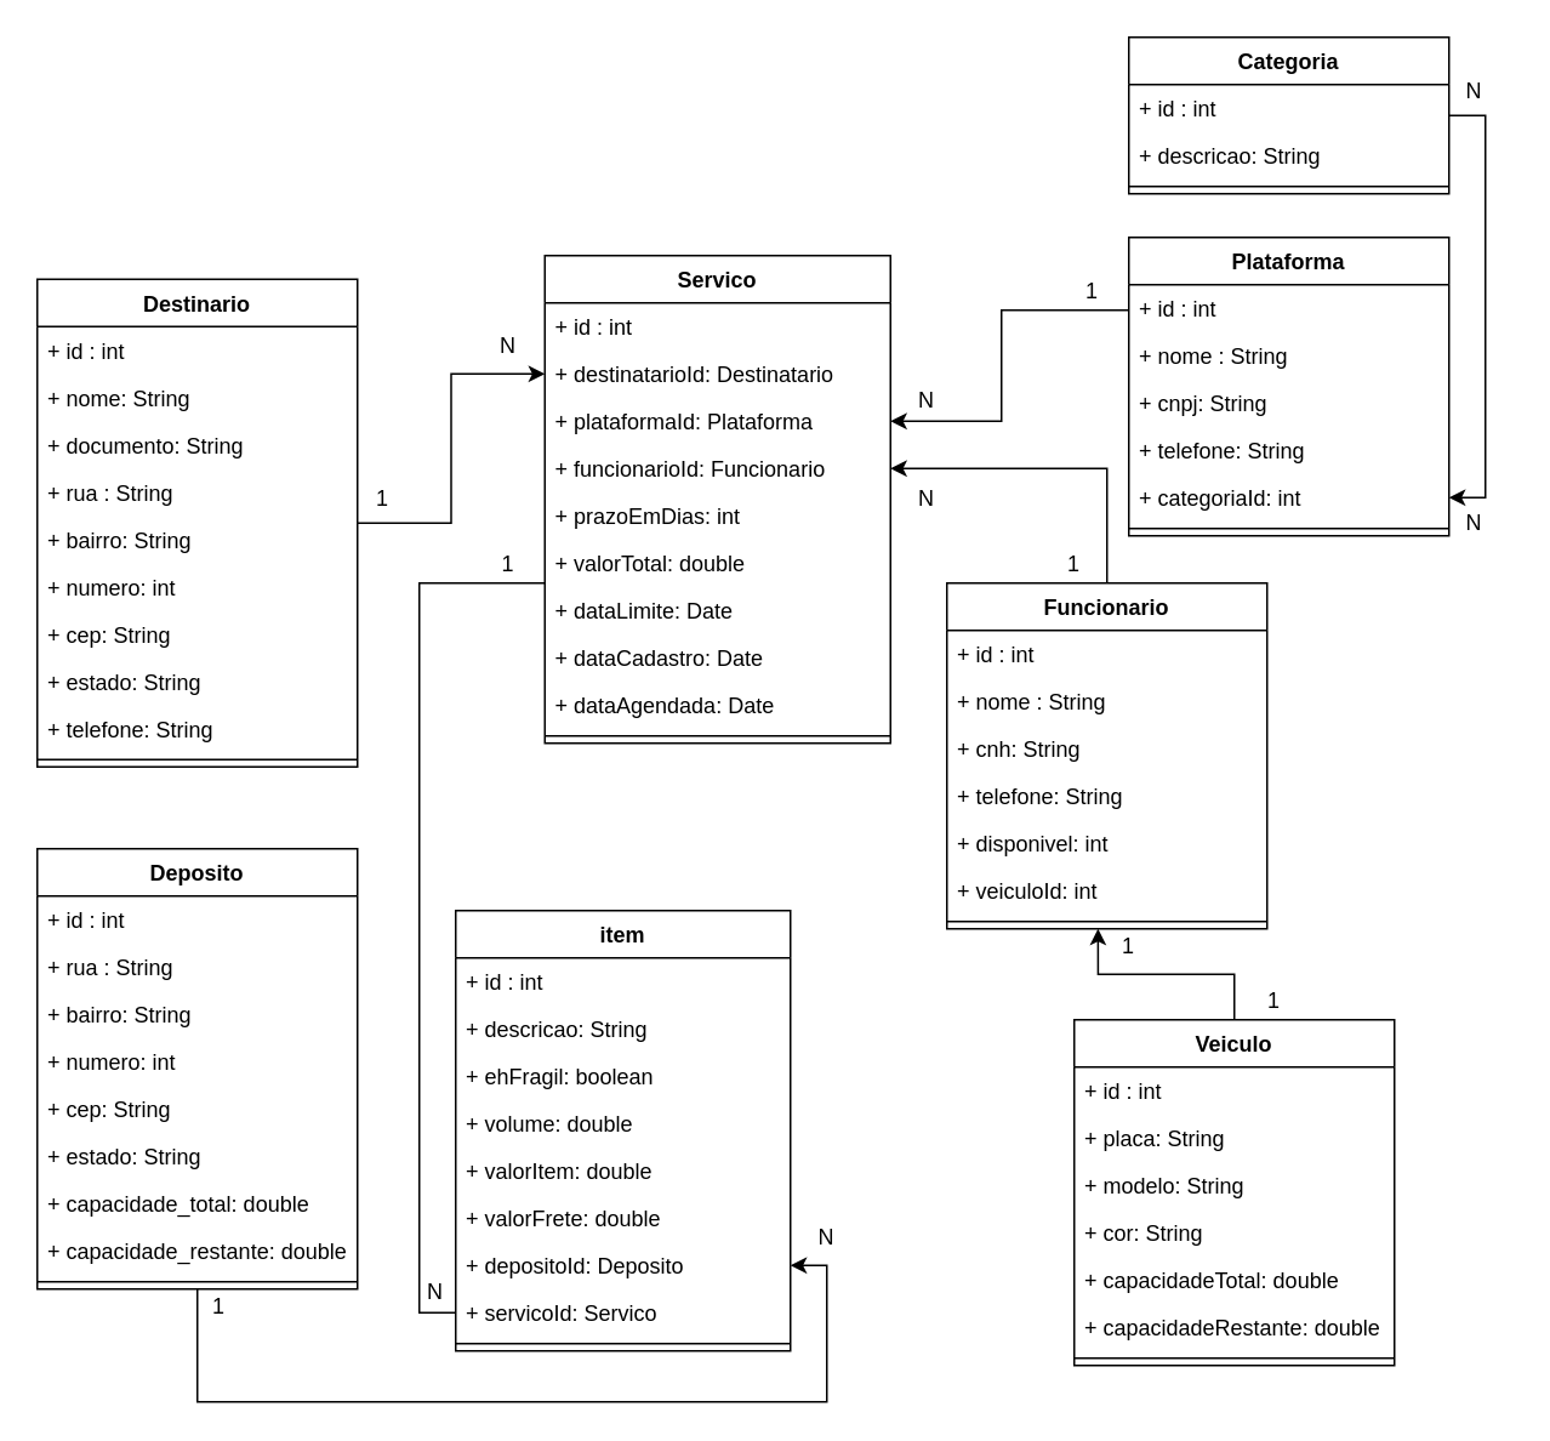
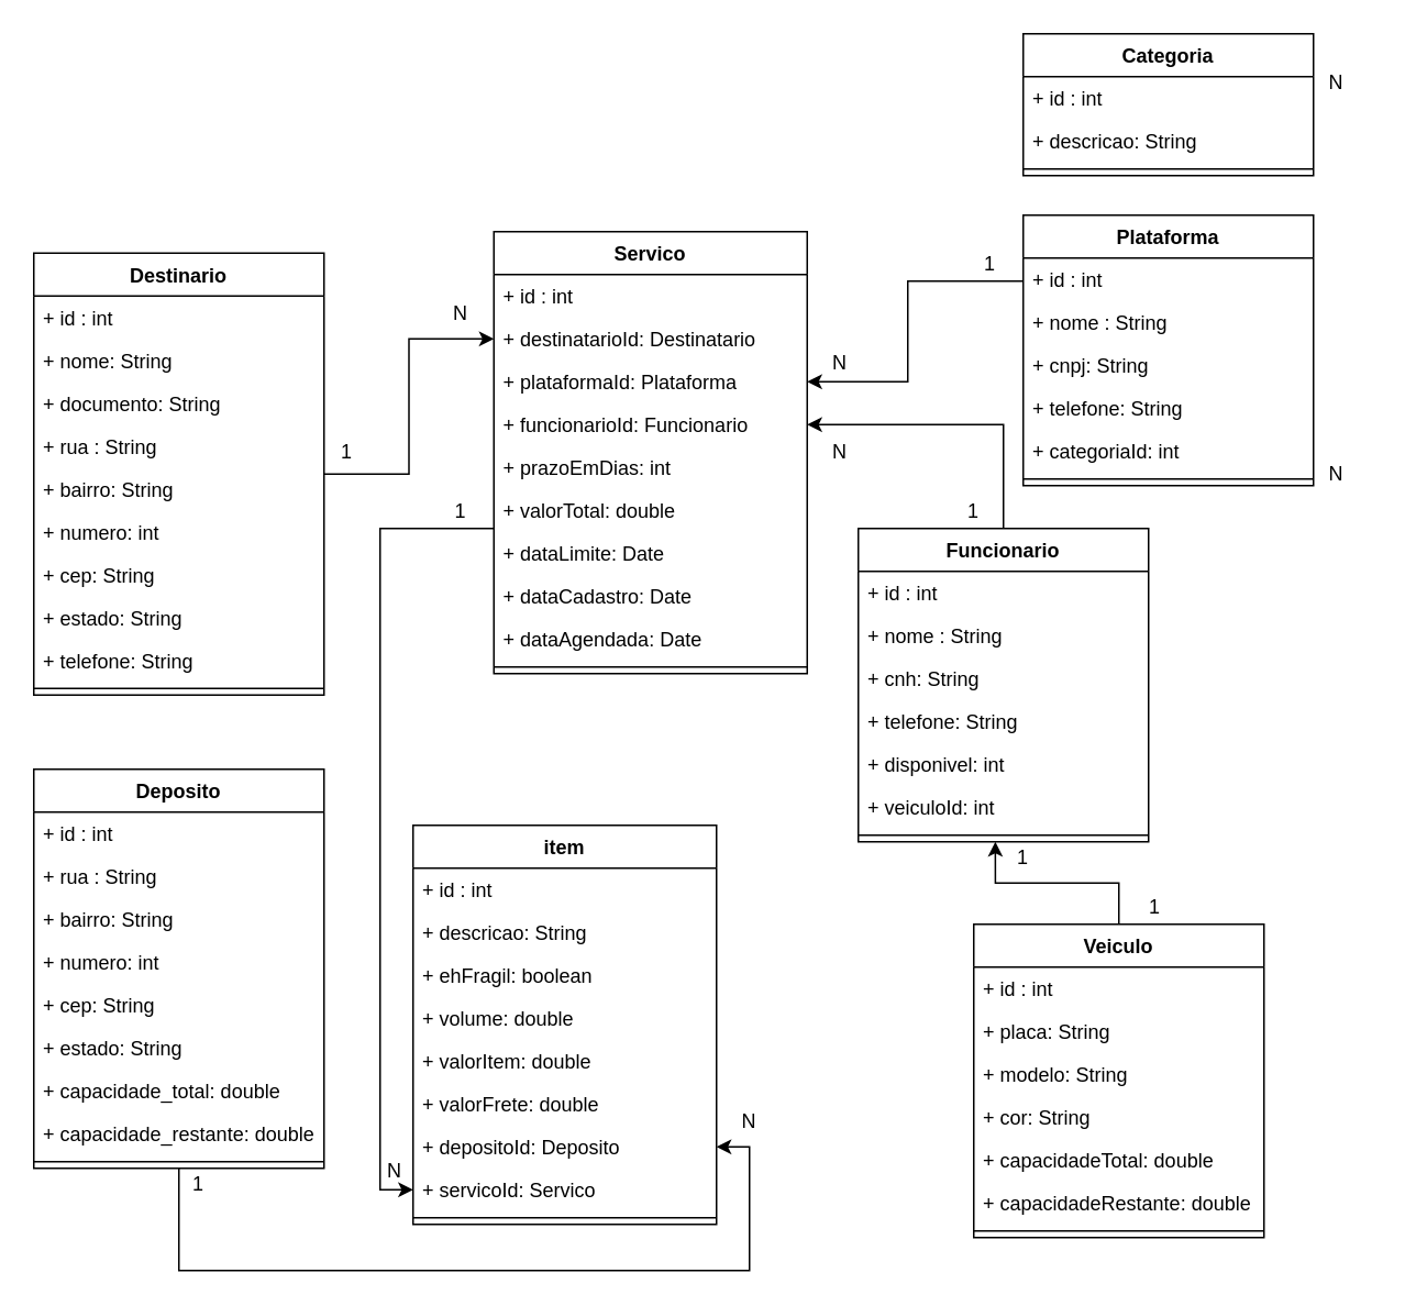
- <mxCell id="73" style="edgeStyle=orthogonalEdgeStyle;rounded=0;orthogonalLoop=1;jettySize=auto;html=1;entryX=1;entryY=0.5;entryDx=0;entryDy=0;" parent="1" source="74" target="50" edge="1"><mxGeometry relative="1" as="geometry"><Array as="points"><mxPoint x="816" y="63" /><mxPoint x="816" y="273" /></Array></mxGeometry></mxCell>
- <mxCell id="52" style="edgeStyle=orthogonalEdgeStyle;rounded=0;orthogonalLoop=1;jettySize=auto;html=1;entryX=0;entryY=0.5;entryDx=0;entryDy=0;endArrow=none;" parent="1" source="53" target="42" edge="1"><mxGeometry relative="1" as="geometry"><Array as="points"><mxPoint x="230" y="320" /><mxPoint x="230" y="721" /></Array></mxGeometry></mxCell>
+ <mxCell id="52" style="edgeStyle=orthogonalEdgeStyle;rounded=0;orthogonalLoop=1;jettySize=auto;html=1;entryX=0;entryY=0.5;entryDx=0;entryDy=0;" parent="1" source="53" target="42" edge="1"><mxGeometry relative="1" as="geometry"><Array as="points"><mxPoint x="230" y="320" /><mxPoint x="230" y="721" /></Array></mxGeometry></mxCell>
